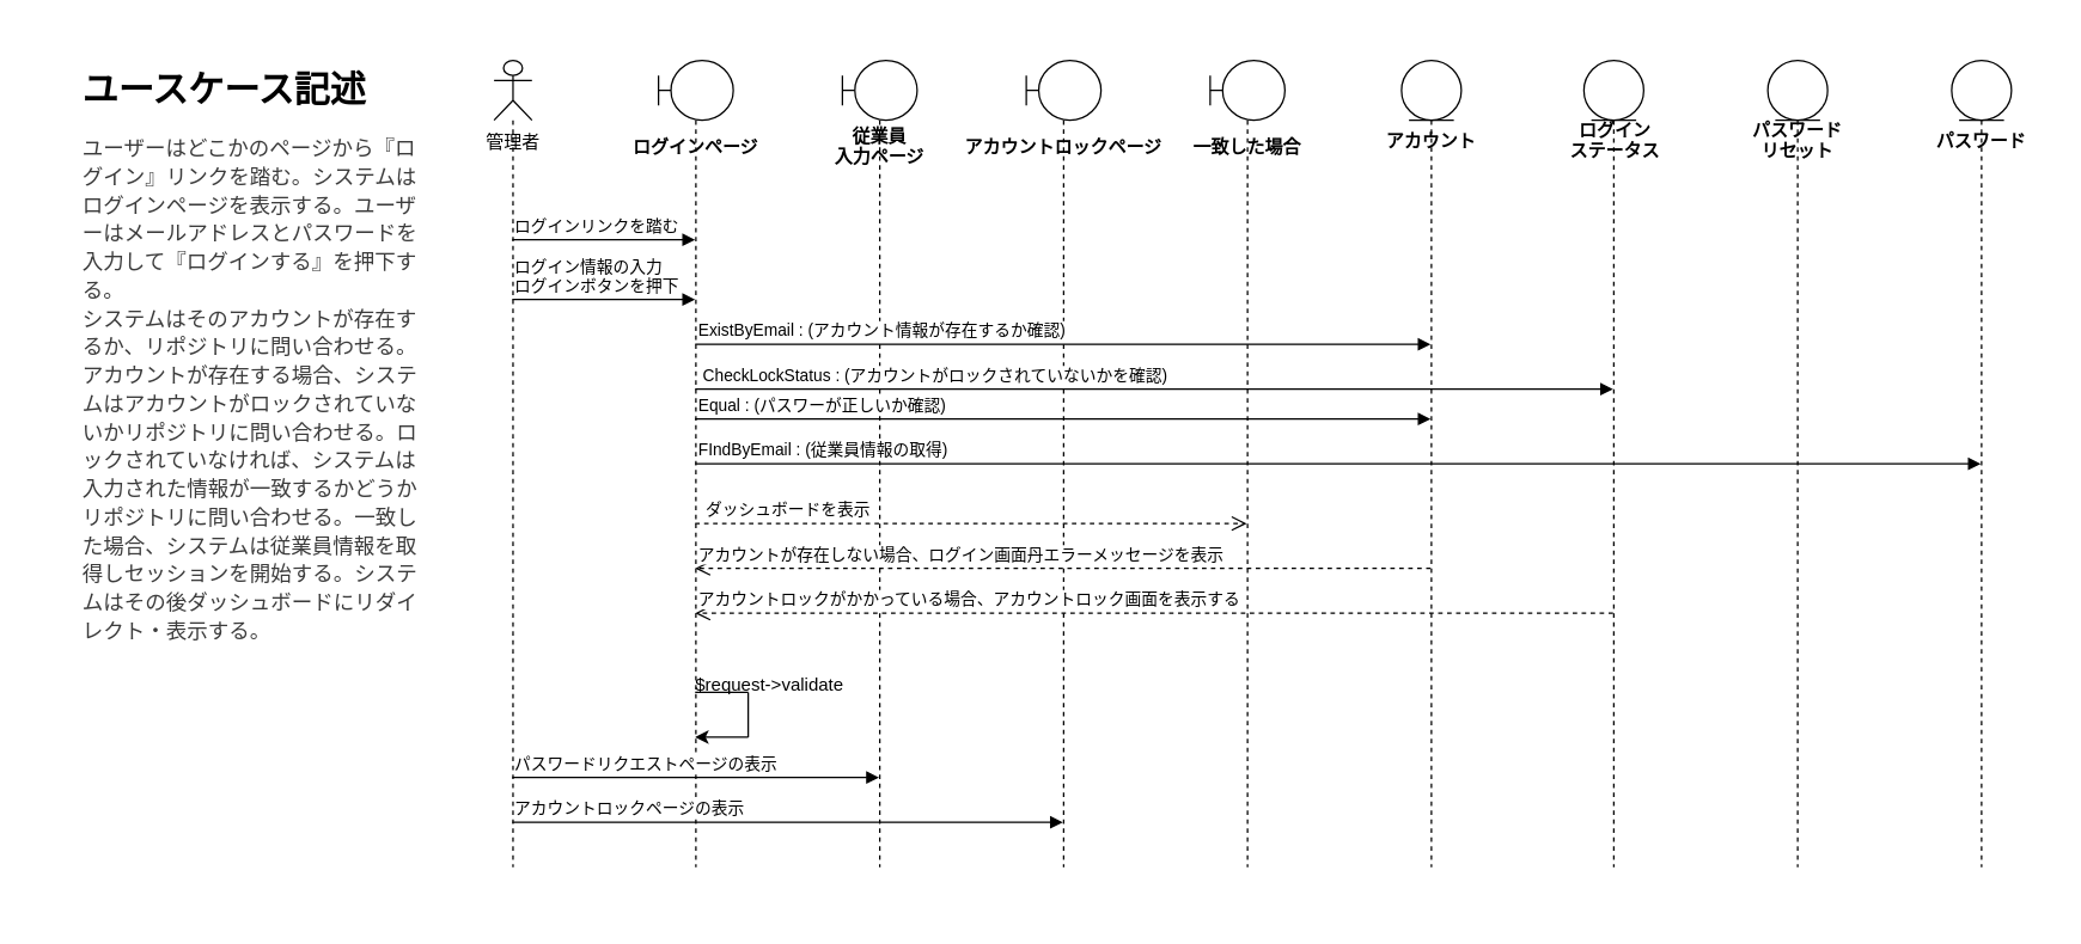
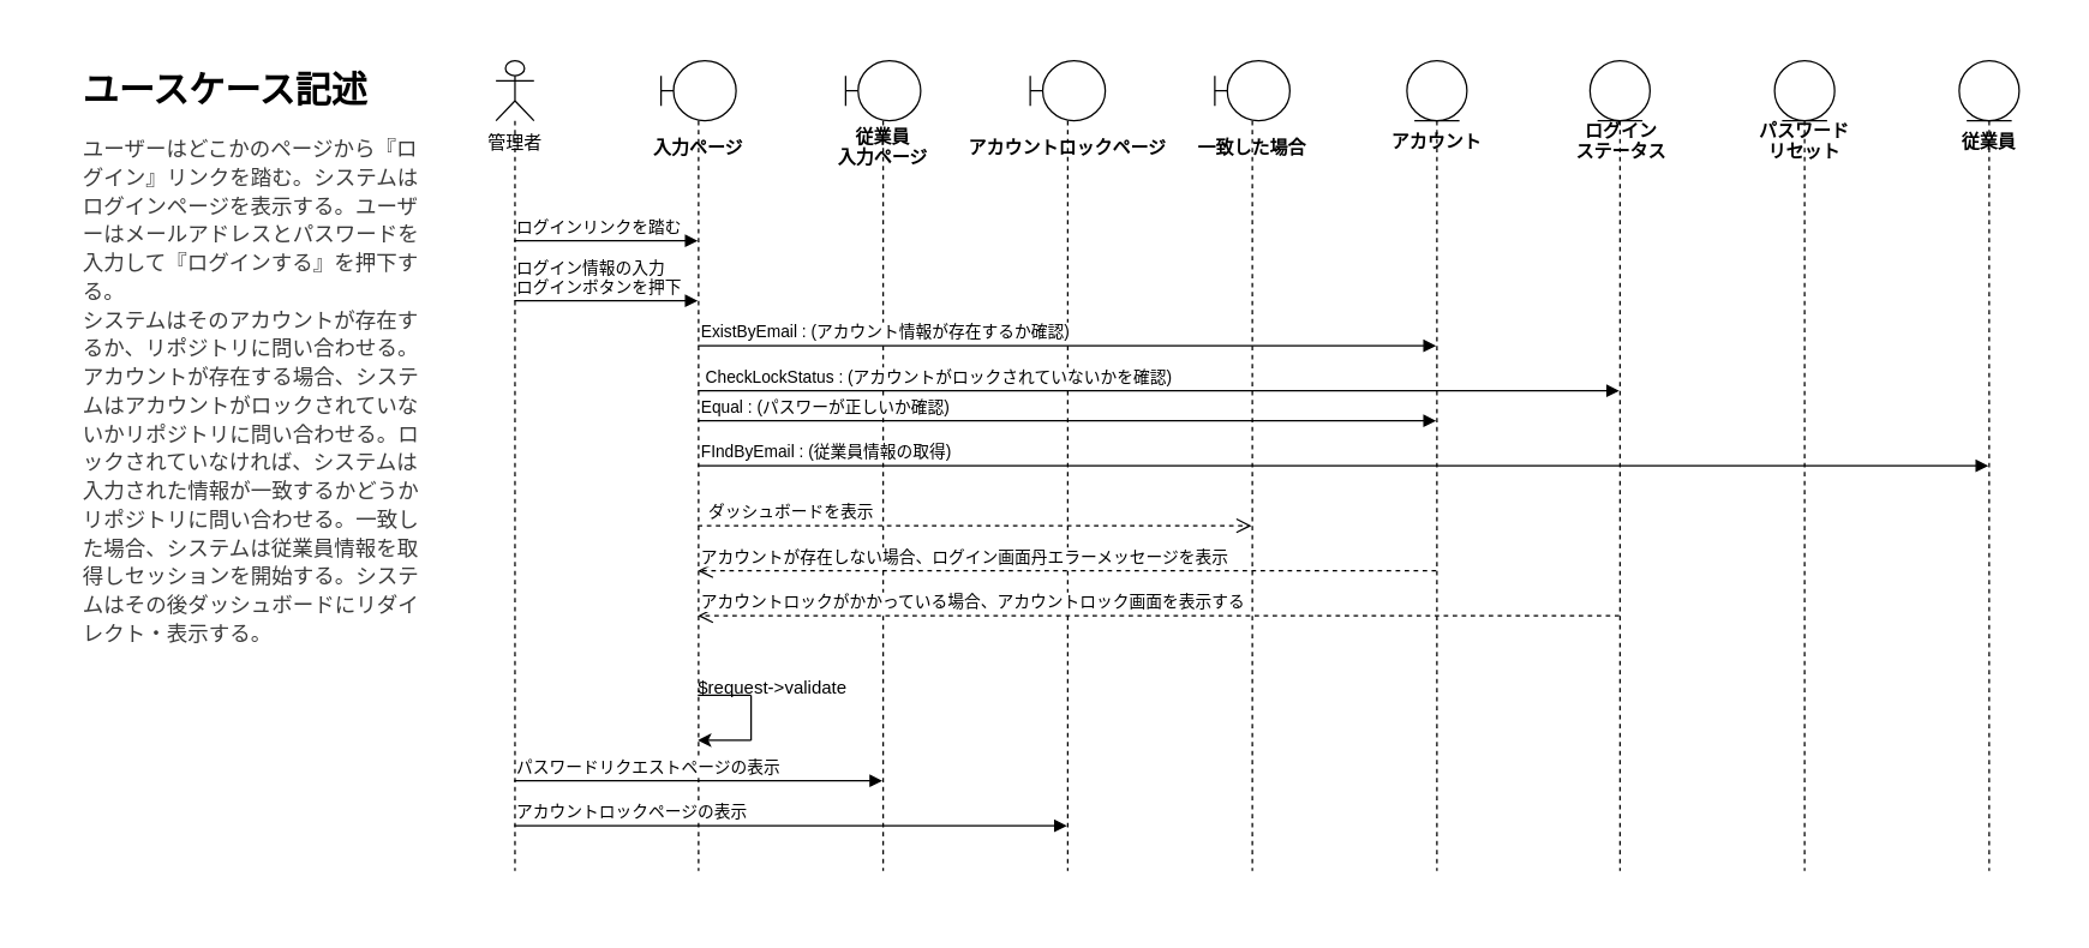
- <mxCell id="11" value="パスワード" style="text;align=center;fontStyle=1;verticalAlign=middle;spacingLeft=3;spacingRight=3;strokeColor=none;rotatable=0;points=[[0,0.5],[1,0.5]];portConstraint=eastwest;" vertex="1" parent="1"><mxGeometry x="1285" y="80" width="80" height="26" as="geometry" /></mxCell>
+ <mxCell id="11" value="従業員" style="text;align=center;fontStyle=1;verticalAlign=middle;spacingLeft=3;spacingRight=3;strokeColor=none;rotatable=0;points=[[0,0.5],[1,0.5]];portConstraint=eastwest;" vertex="1" parent="1"><mxGeometry x="1285" y="80" width="80" height="26" as="geometry" /></mxCell>
- <mxCell id="18" value="ログインページ" style="text;align=center;fontStyle=1;verticalAlign=middle;spacingLeft=3;spacingRight=3;strokeColor=none;rotatable=0;points=[[0,0.5],[1,0.5]];portConstraint=eastwest;" vertex="1" parent="1"><mxGeometry x="425" y="84" width="80" height="26" as="geometry" /></mxCell>
+ <mxCell id="18" value="入力ページ" style="text;align=center;fontStyle=1;verticalAlign=middle;spacingLeft=3;spacingRight=3;strokeColor=none;rotatable=0;points=[[0,0.5],[1,0.5]];portConstraint=eastwest;" vertex="1" parent="1"><mxGeometry x="425" y="84" width="80" height="26" as="geometry" /></mxCell>
